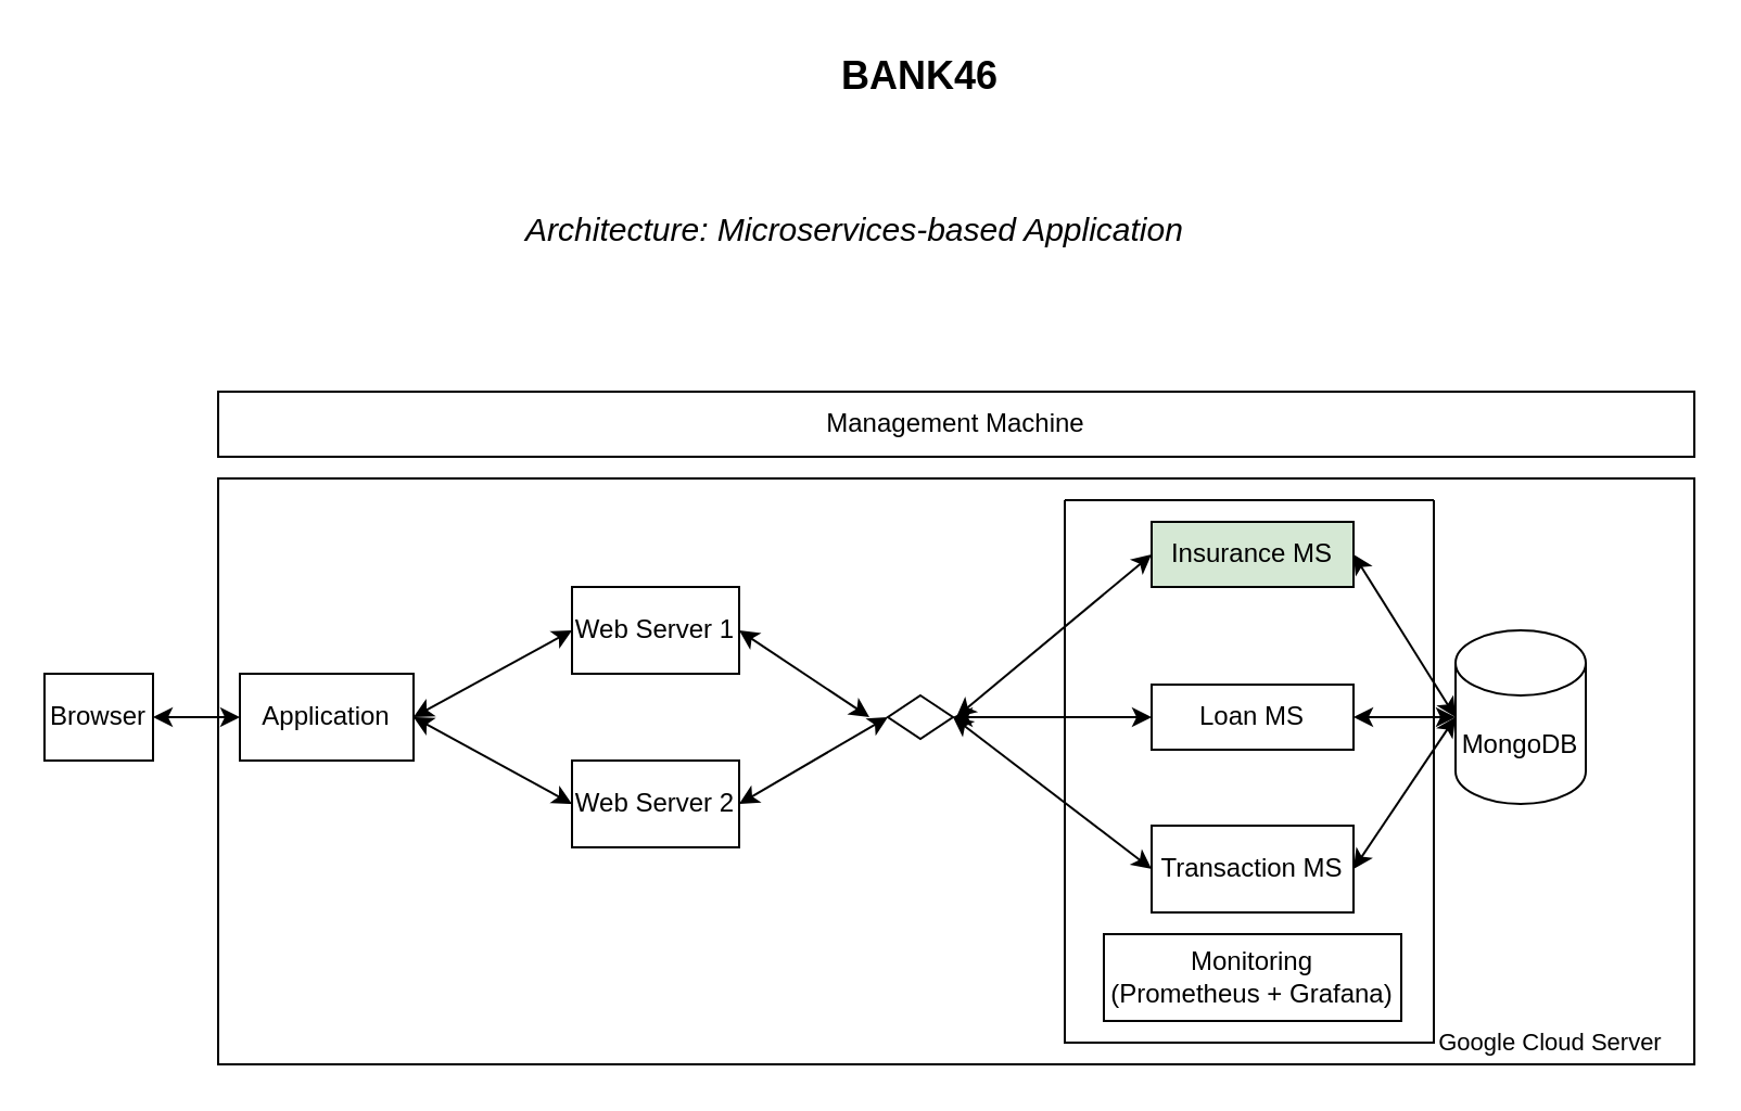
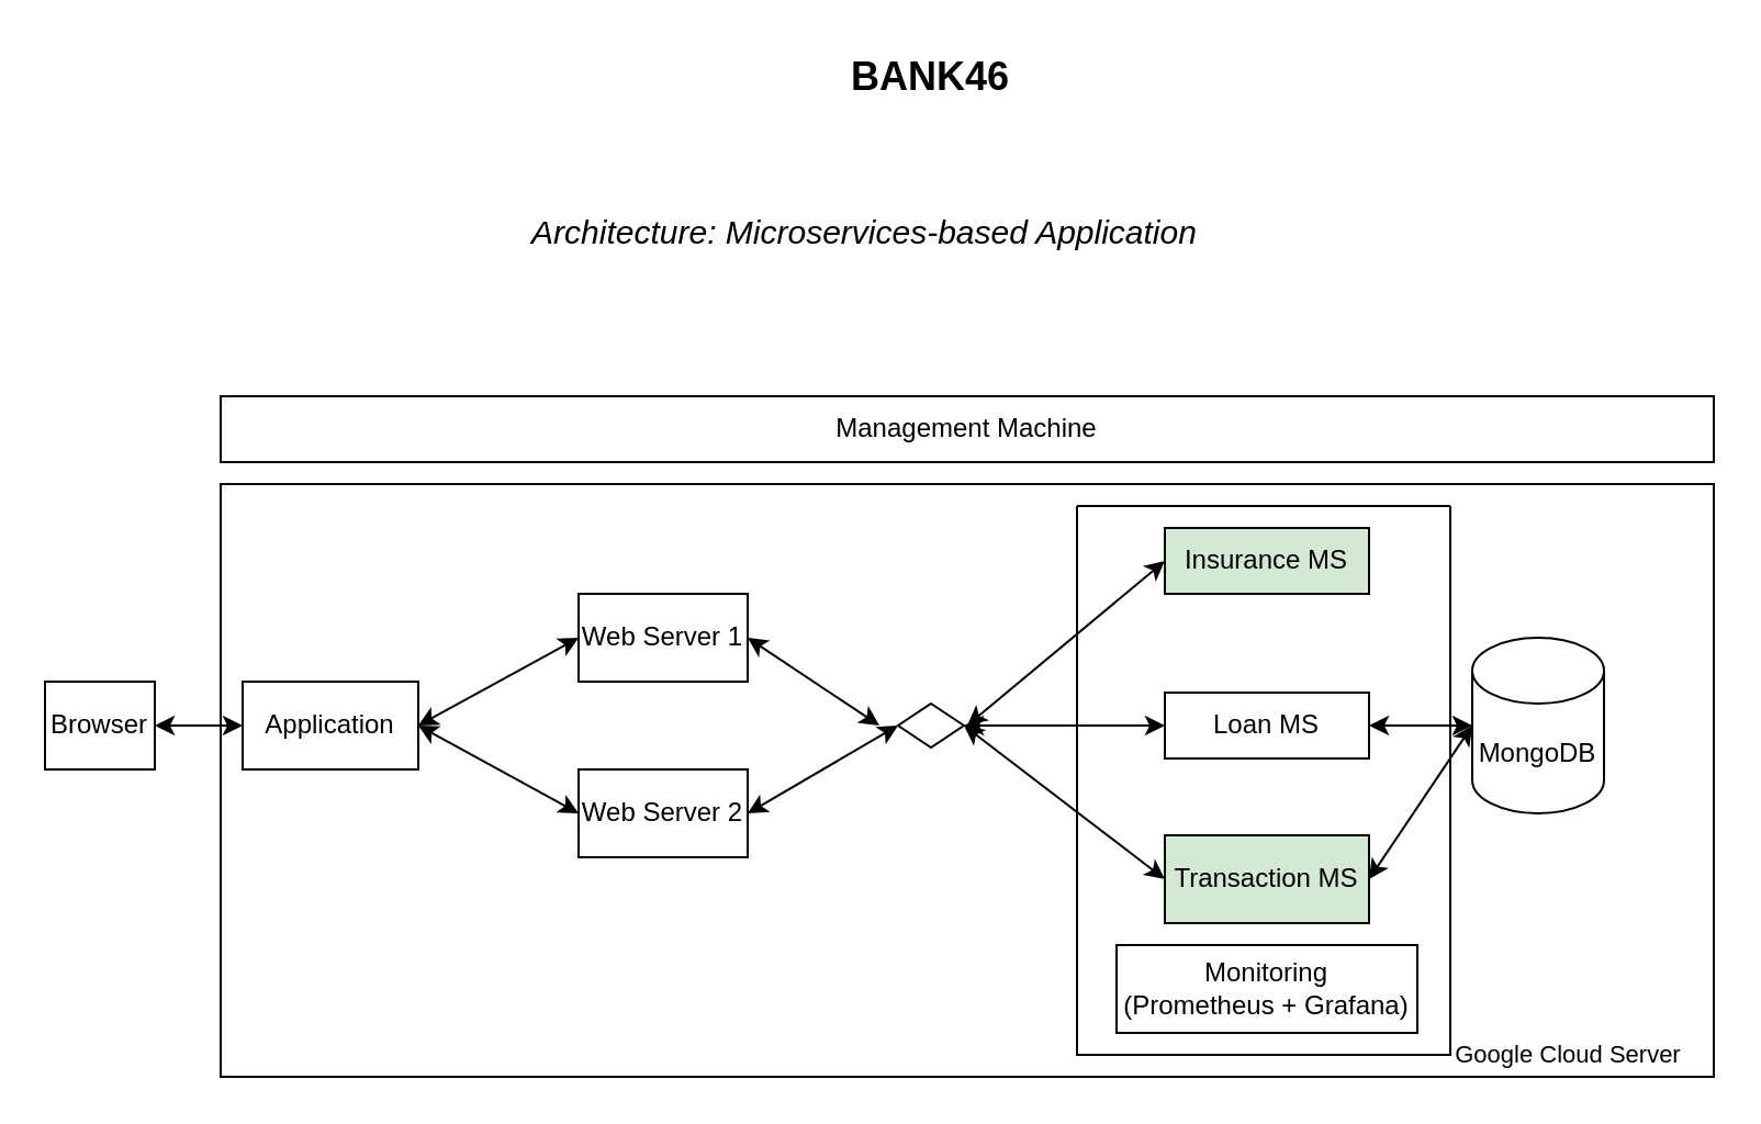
- <mxCell id="17" value="" style="endArrow=classic;startArrow=classic;html=1;rounded=0;entryX=1;entryY=0.5;entryDx=0;entryDy=0;exitX=0;exitY=0.5;exitDx=0;exitDy=0;exitPerimeter=0;" parent="1" source="18" target="7" edge="1"><mxGeometry width="50" height="50" relative="1" as="geometry"><mxPoint x="360" y="380" as="sourcePoint" /><mxPoint x="410" y="330" as="targetPoint" /></mxGeometry></mxCell>
- <mxCell id="9" value="Transaction MS" style="rounded=0;whiteSpace=wrap;html=1;" parent="1" vertex="1"><mxGeometry x="530" y="380" width="93" height="40" as="geometry" /></mxCell>
+ <mxCell id="9" value="Transaction MS" style="rounded=0;whiteSpace=wrap;html=1;fillColor=#d5e8d4;" parent="1" vertex="1"><mxGeometry x="530" y="380" width="93" height="40" as="geometry" /></mxCell>
